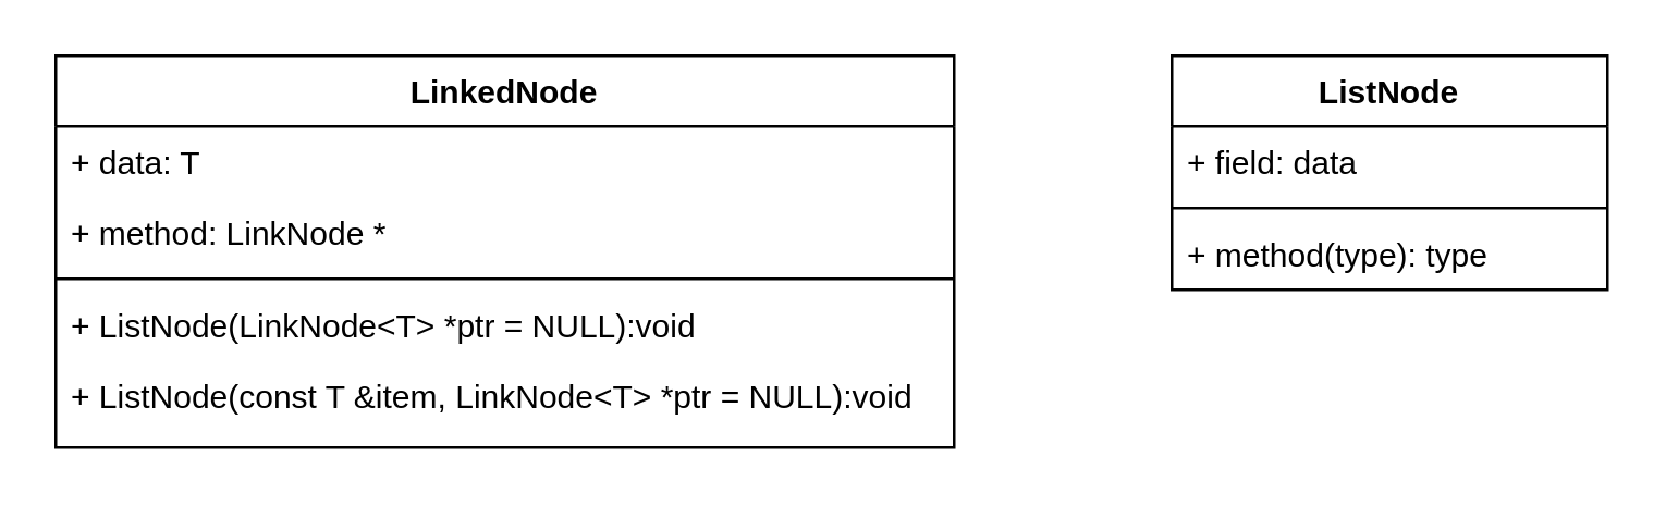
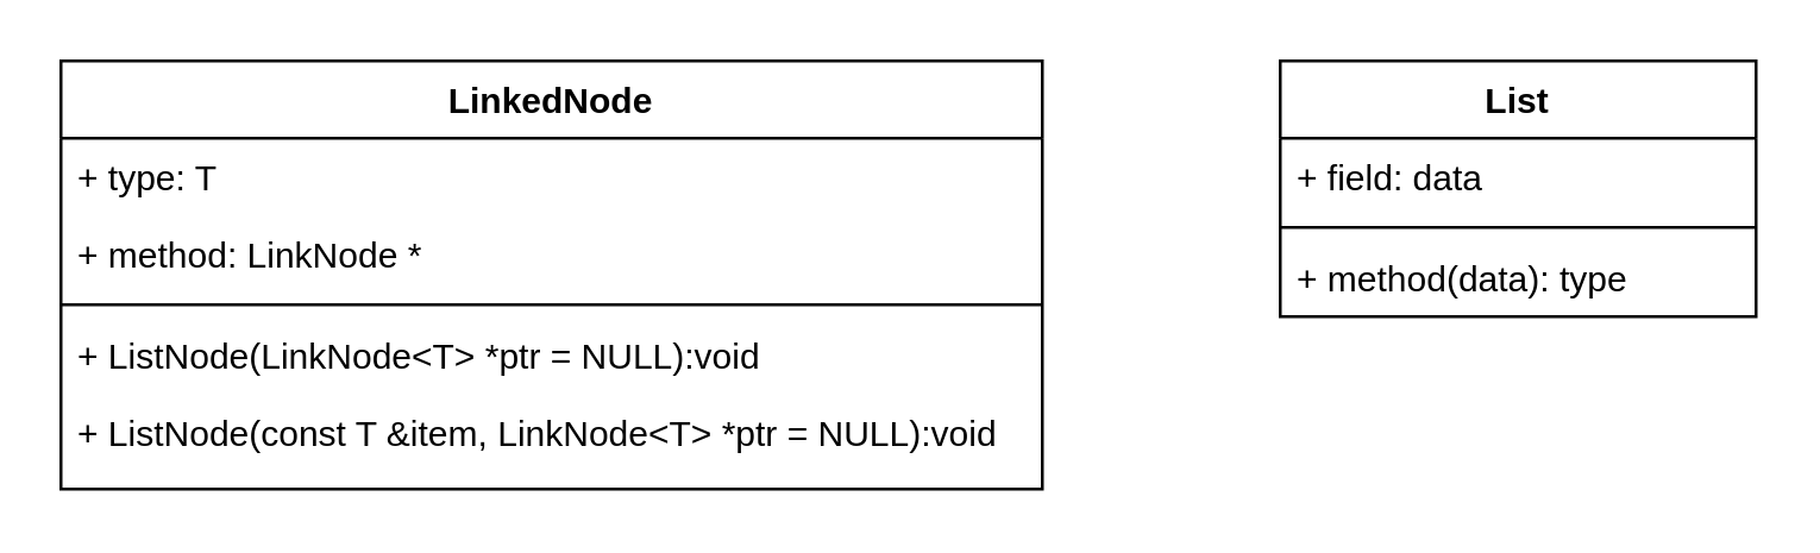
- <mxCell id="8" value="ListNode" style="swimlane;fontStyle=1;align=center;verticalAlign=top;childLayout=stackLayout;horizontal=1;startSize=26;horizontalStack=0;resizeParent=1;resizeParentMax=0;resizeLast=0;collapsible=1;marginBottom=0;" parent="1" vertex="1"><mxGeometry x="430" y="20" width="160" height="86" as="geometry" /></mxCell>
+ <mxCell id="8" value="List" style="swimlane;fontStyle=1;align=center;verticalAlign=top;childLayout=stackLayout;horizontal=1;startSize=26;horizontalStack=0;resizeParent=1;resizeParentMax=0;resizeLast=0;collapsible=1;marginBottom=0;" parent="1" vertex="1"><mxGeometry x="430" y="20" width="160" height="86" as="geometry" /></mxCell>
- <mxCell id="3" value="+ data: T" style="text;strokeColor=none;fillColor=none;align=left;verticalAlign=top;spacingLeft=4;spacingRight=4;overflow=hidden;rotatable=0;points=[[0,0.5],[1,0.5]];portConstraint=eastwest;" parent="2" vertex="1"><mxGeometry y="26" width="330" height="26" as="geometry" /></mxCell>
+ <mxCell id="3" value="+ type: T" style="text;strokeColor=none;fillColor=none;align=left;verticalAlign=top;spacingLeft=4;spacingRight=4;overflow=hidden;rotatable=0;points=[[0,0.5],[1,0.5]];portConstraint=eastwest;" parent="2" vertex="1"><mxGeometry y="26" width="330" height="26" as="geometry" /></mxCell>
- <mxCell id="11" value="+ method(type): type" style="text;strokeColor=none;fillColor=none;align=left;verticalAlign=top;spacingLeft=4;spacingRight=4;overflow=hidden;rotatable=0;points=[[0,0.5],[1,0.5]];portConstraint=eastwest;" parent="8" vertex="1"><mxGeometry y="60" width="160" height="26" as="geometry" /></mxCell>
+ <mxCell id="11" value="+ method(data): type" style="text;strokeColor=none;fillColor=none;align=left;verticalAlign=top;spacingLeft=4;spacingRight=4;overflow=hidden;rotatable=0;points=[[0,0.5],[1,0.5]];portConstraint=eastwest;" parent="8" vertex="1"><mxGeometry y="60" width="160" height="26" as="geometry" /></mxCell>
